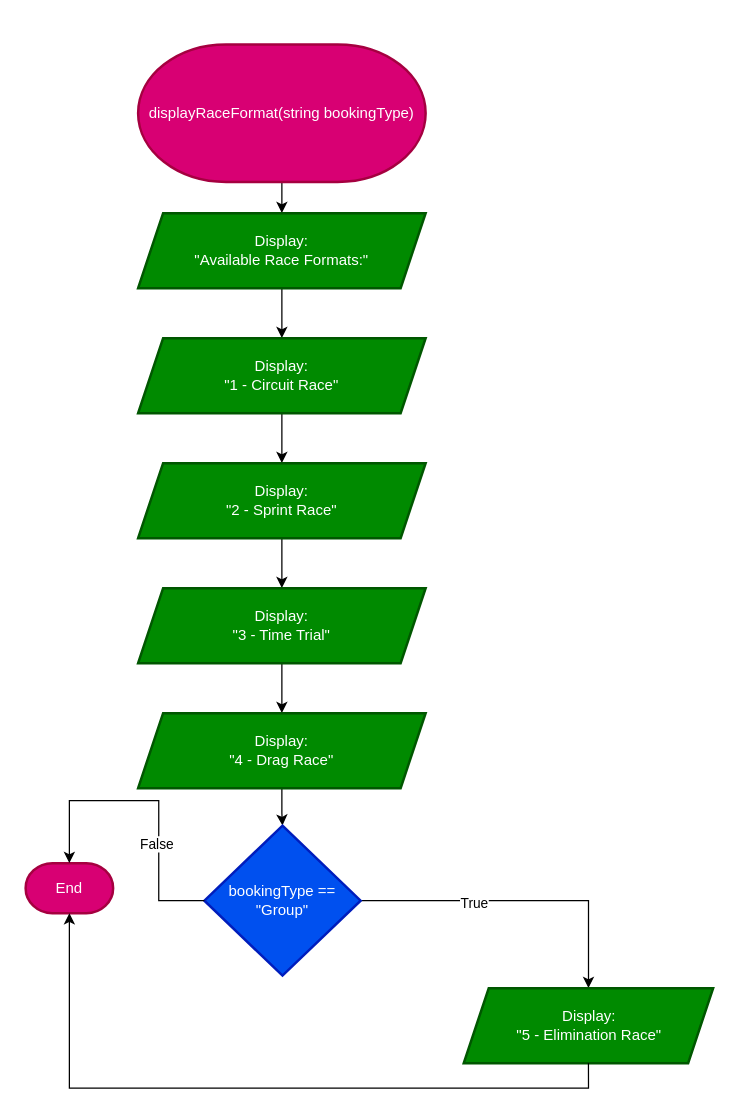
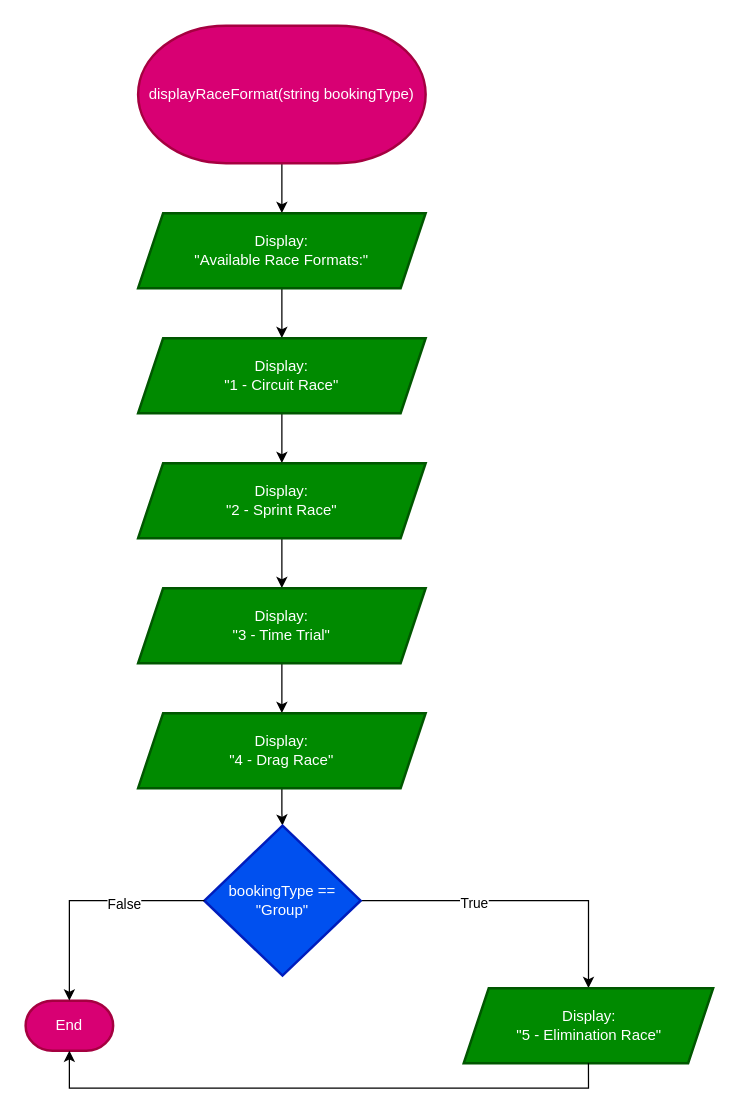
- <mxCell id="3" value="displayRaceFormat(string bookingType)" style="strokeWidth=2;html=1;shape=mxgraph.flowchart.terminator;whiteSpace=wrap;fillColor=#d80073;fontColor=#ffffff;strokeColor=#A50040;" vertex="1" parent="1"><mxGeometry x="110" y="35" width="230" height="110" as="geometry" /></mxCell>
+ <mxCell id="3" value="displayRaceFormat(string bookingType)" style="strokeWidth=2;html=1;shape=mxgraph.flowchart.terminator;whiteSpace=wrap;fillColor=#d80073;fontColor=#ffffff;strokeColor=#A50040;" vertex="1" parent="1"><mxGeometry x="110" y="20" width="230" height="110" as="geometry" /></mxCell>
- <mxCell id="18" value="End" style="strokeWidth=2;html=1;shape=mxgraph.flowchart.terminator;whiteSpace=wrap;fillColor=#d80073;fontColor=#ffffff;strokeColor=#A50040;" vertex="1" parent="1"><mxGeometry x="20" y="690" width="70" height="40" as="geometry" /></mxCell>
+ <mxCell id="18" value="End" style="strokeWidth=2;html=1;shape=mxgraph.flowchart.terminator;whiteSpace=wrap;fillColor=#d80073;fontColor=#ffffff;strokeColor=#A50040;" vertex="1" parent="1"><mxGeometry x="20" y="800" width="70" height="40" as="geometry" /></mxCell>
